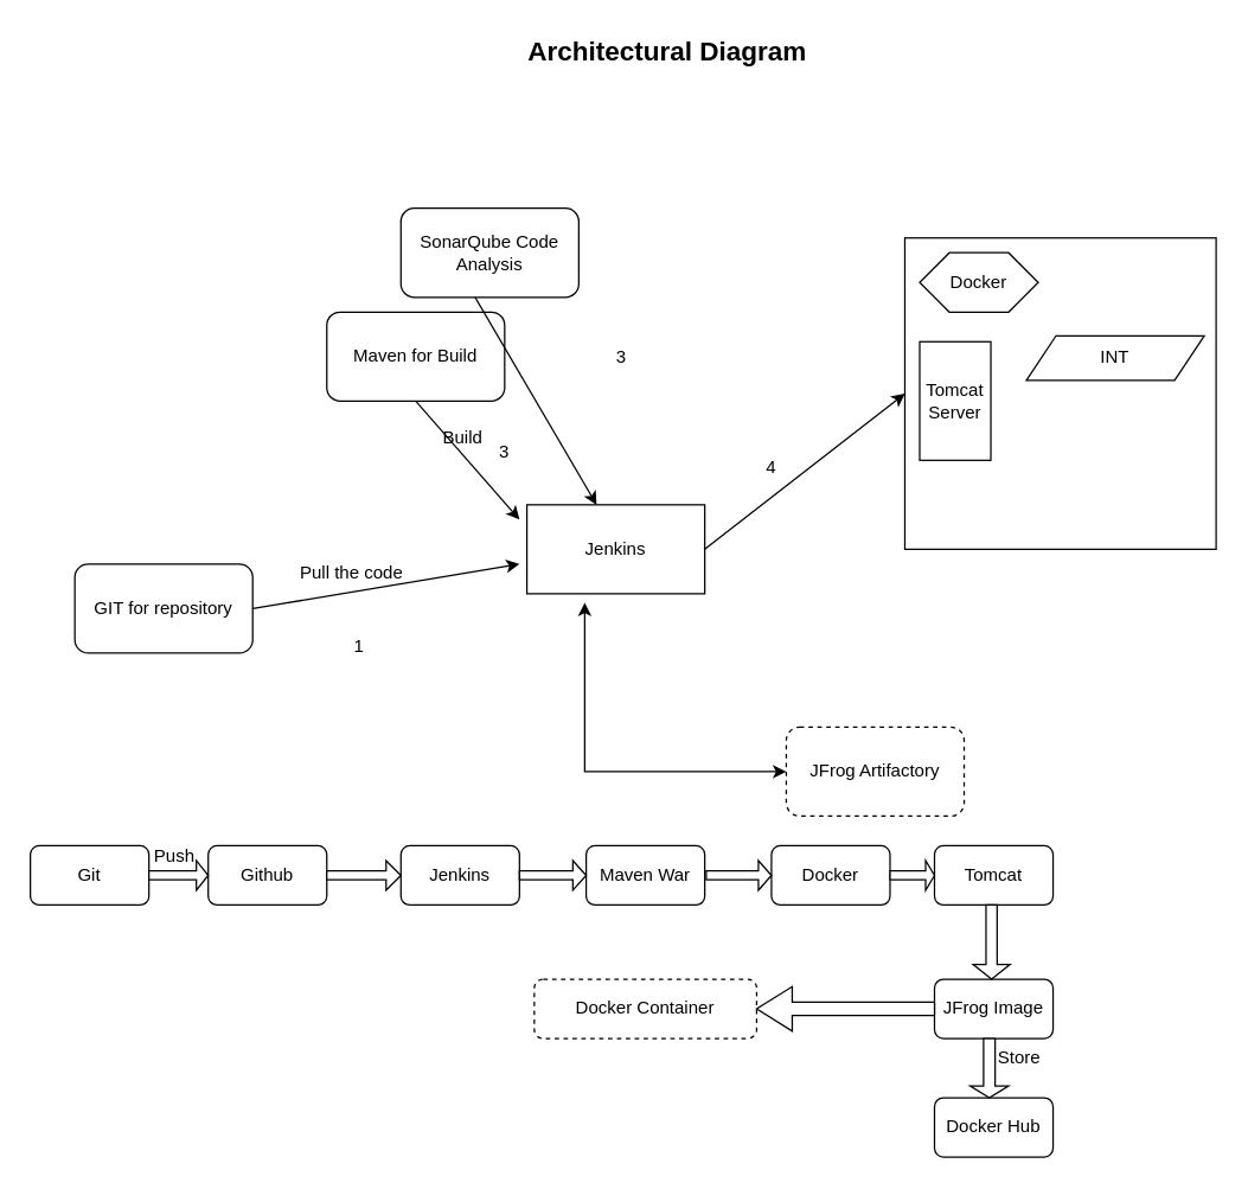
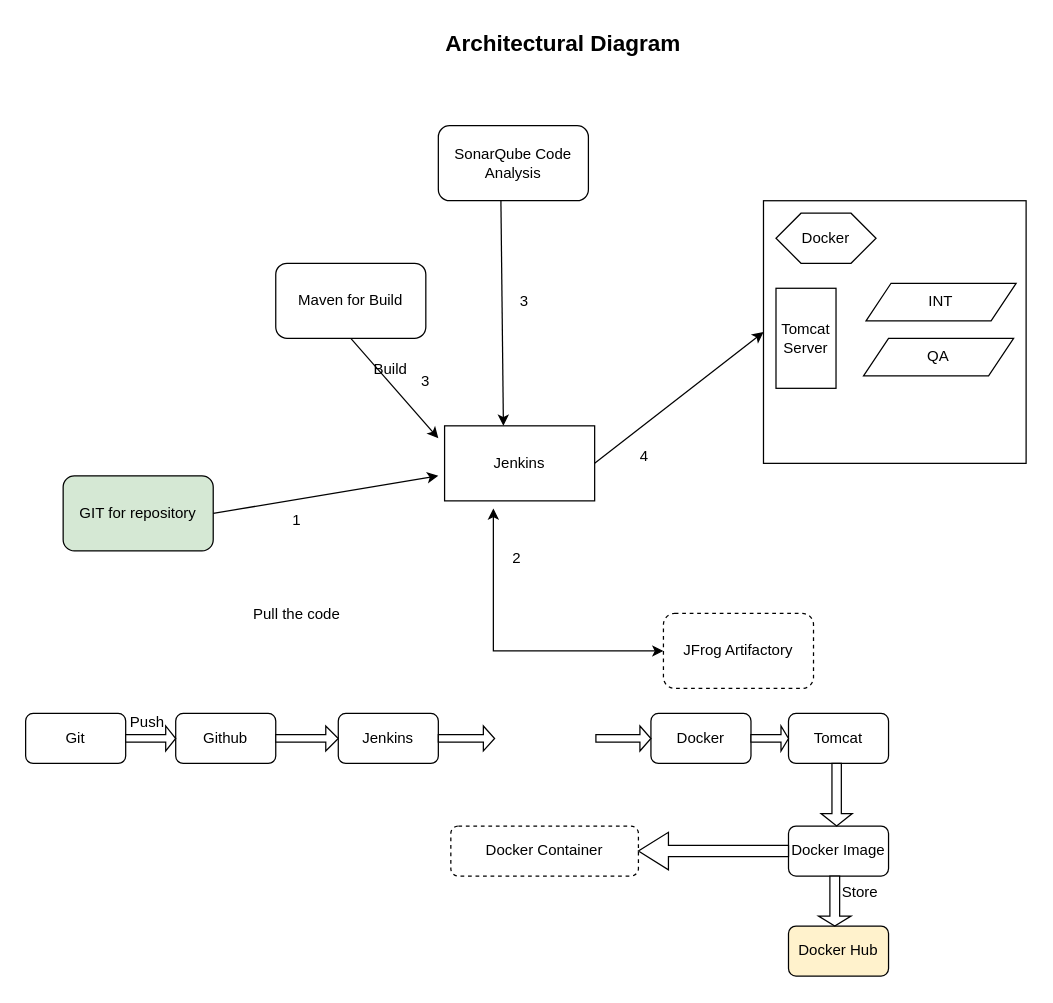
- <mxCell id="5" value="SonarQube Code Analysis" style="rounded=1;whiteSpace=wrap;html=1;" vertex="1" parent="1"><mxGeometry x="270" y="140" width="120" height="60" as="geometry" /></mxCell>
+ <mxCell id="5" value="SonarQube Code Analysis" style="rounded=1;whiteSpace=wrap;html=1;" vertex="1" parent="1"><mxGeometry x="350" y="100" width="120" height="60" as="geometry" /></mxCell>
+ <mxCell id="10" value="QA" style="shape=parallelogram;perimeter=parallelogramPerimeter;whiteSpace=wrap;html=1;fixedSize=1;" vertex="1" parent="1"><mxGeometry x="690" y="270" width="120" height="30" as="geometry" /></mxCell>
- <mxCell id="39" value="4" style="text;html=1;strokeColor=none;fillColor=none;align=center;verticalAlign=middle;whiteSpace=wrap;rounded=0;" vertex="1" parent="1"><mxGeometry x="490" y="300" width="60" height="30" as="geometry" /></mxCell>
+ <mxCell id="39" value="4" style="text;html=1;strokeColor=none;fillColor=none;align=center;verticalAlign=middle;whiteSpace=wrap;rounded=0;" vertex="1" parent="1"><mxGeometry x="485" y="350" width="60" height="30" as="geometry" /></mxCell>
- <mxCell id="17" value="Pull the code&lt;br&gt;" style="text;html=1;strokeColor=none;fillColor=none;align=center;verticalAlign=middle;whiteSpace=wrap;rounded=0;" vertex="1" parent="1"><mxGeometry x="192" y="371" width="90" height="30" as="geometry" /></mxCell>
+ <mxCell id="17" value="Pull the code&lt;br&gt;" style="text;html=1;strokeColor=none;fillColor=none;align=center;verticalAlign=middle;whiteSpace=wrap;rounded=0;" vertex="1" parent="1"><mxGeometry x="192" y="476" width="90" height="30" as="geometry" /></mxCell>
- <mxCell id="4" value="GIT for repository" style="rounded=1;whiteSpace=wrap;html=1;" vertex="1" parent="1"><mxGeometry x="50" y="380" width="120" height="60" as="geometry" /></mxCell>
+ <mxCell id="4" value="GIT for repository" style="rounded=1;whiteSpace=wrap;html=1;fillColor=#d5e8d4;" vertex="1" parent="1"><mxGeometry x="50" y="380" width="120" height="60" as="geometry" /></mxCell>
- <mxCell id="19" value="1" style="text;html=1;strokeColor=none;fillColor=none;align=center;verticalAlign=middle;whiteSpace=wrap;rounded=0;" vertex="1" parent="1"><mxGeometry x="212" y="421" width="60" height="30" as="geometry" /></mxCell>
+ <mxCell id="19" value="1" style="text;html=1;strokeColor=none;fillColor=none;align=center;verticalAlign=middle;whiteSpace=wrap;rounded=0;" vertex="1" parent="1"><mxGeometry x="207" y="401" width="60" height="30" as="geometry" /></mxCell>
+ <mxCell id="20" value="2" style="text;html=1;strokeColor=none;fillColor=none;align=center;verticalAlign=middle;whiteSpace=wrap;rounded=0;" vertex="1" parent="1"><mxGeometry x="382.5" y="431" width="60" height="30" as="geometry" /></mxCell>
- <mxCell id="25" value="Maven War" style="rounded=1;whiteSpace=wrap;html=1;" vertex="1" parent="1"><mxGeometry x="395" y="570" width="80" height="40" as="geometry" /></mxCell>
- <mxCell id="28" value="JFrog Image&lt;br&gt;" style="rounded=1;whiteSpace=wrap;html=1;" vertex="1" parent="1"><mxGeometry x="630" y="660" width="80" height="40" as="geometry" /></mxCell>
+ <mxCell id="28" value="Docker Image&lt;br&gt;" style="rounded=1;whiteSpace=wrap;html=1;" vertex="1" parent="1"><mxGeometry x="630" y="660" width="80" height="40" as="geometry" /></mxCell>
- <mxCell id="29" value="Docker Hub" style="rounded=1;whiteSpace=wrap;html=1;" vertex="1" parent="1"><mxGeometry x="630" y="740" width="80" height="40" as="geometry" /></mxCell>
+ <mxCell id="29" value="Docker Hub" style="rounded=1;whiteSpace=wrap;html=1;fillColor=#fff2cc;" vertex="1" parent="1"><mxGeometry x="630" y="740" width="80" height="40" as="geometry" /></mxCell>
